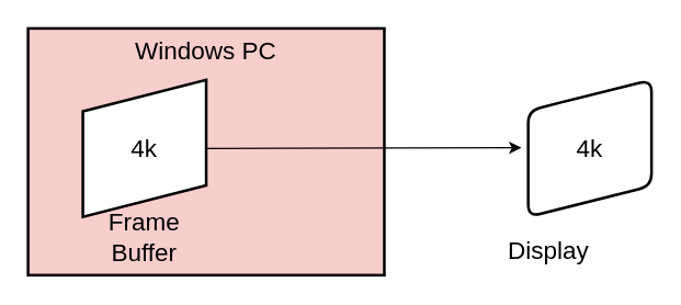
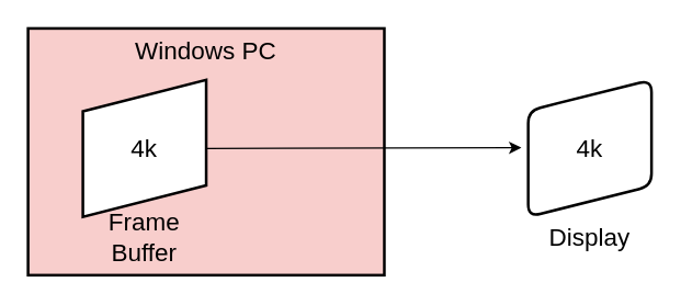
- <mxCell id="6" value="Display" style="text;html=1;strokeColor=none;fillColor=none;align=center;verticalAlign=middle;whiteSpace=wrap;rounded=0;strokeWidth=2;fontSize=18;" vertex="1" parent="1"><mxGeometry x="370" y="167.5" width="60" height="30" as="geometry" /></mxCell>
+ <mxCell id="6" value="Display" style="text;html=1;strokeColor=none;fillColor=none;align=center;verticalAlign=middle;whiteSpace=wrap;rounded=0;strokeWidth=2;fontSize=18;" vertex="1" parent="1"><mxGeometry x="400" y="157.5" width="60" height="30" as="geometry" /></mxCell>
